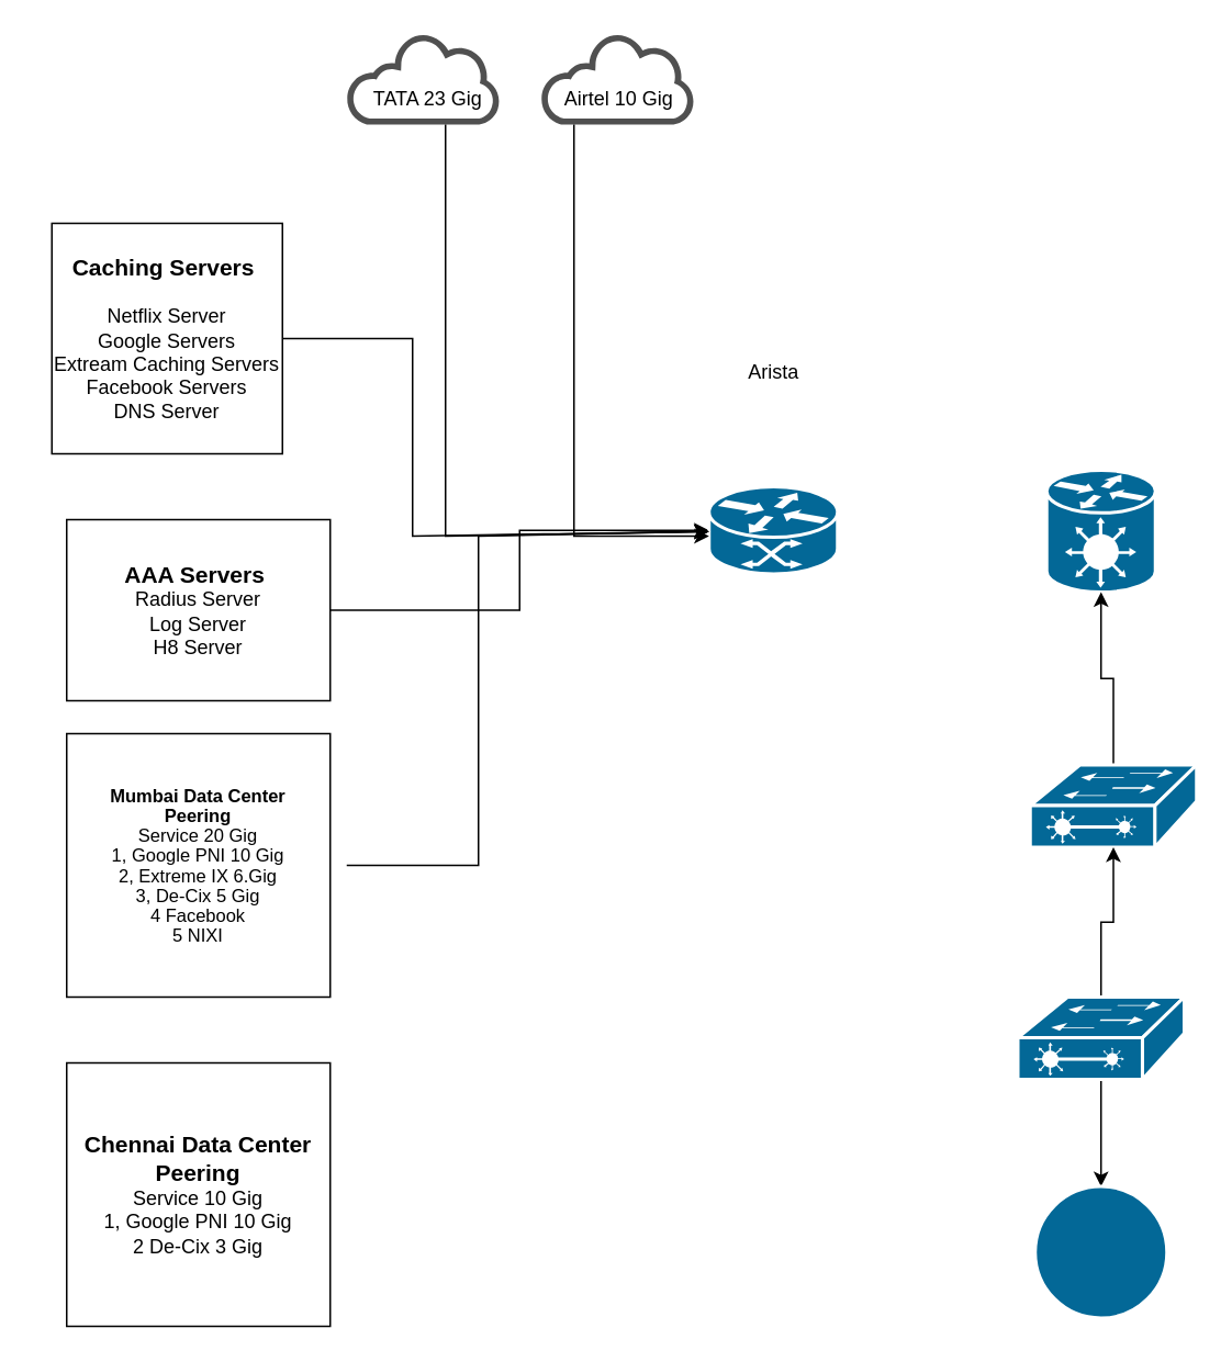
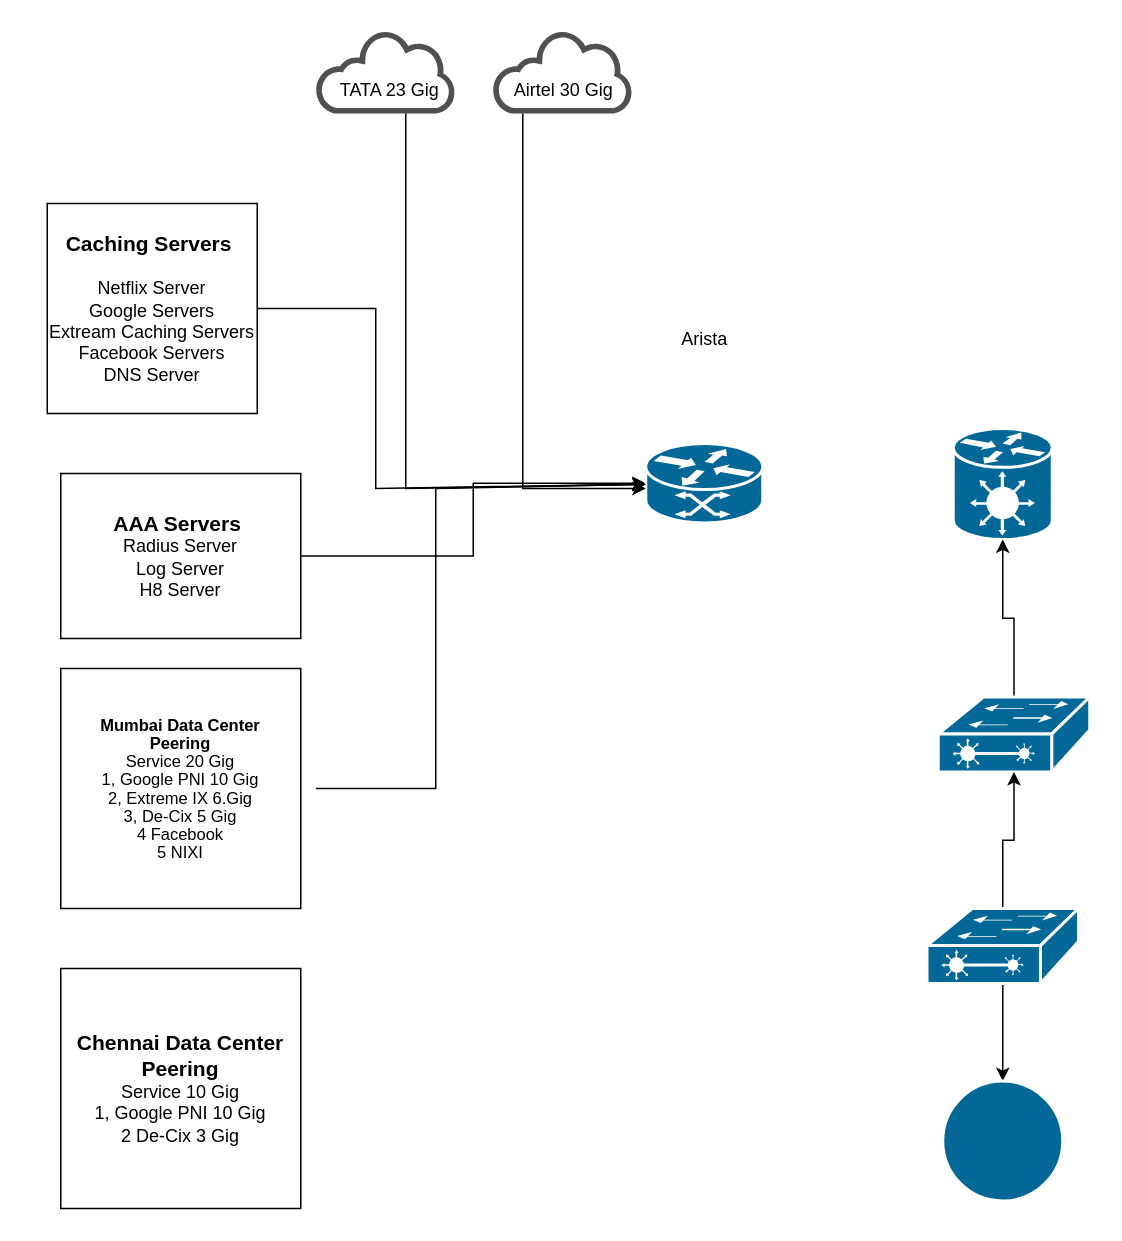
- <mxCell id="5" value="Airtel 10 Gig" style="text;html=1;align=center;verticalAlign=middle;resizable=0;points=[];autosize=1;strokeColor=none;fillColor=none;movable=0;rotatable=0;deletable=0;editable=0;locked=1;connectable=0;" vertex="1" parent="1"><mxGeometry x="330" y="45" width="90" height="30" as="geometry" /></mxCell>
+ <mxCell id="5" value="Airtel 30 Gig" style="text;html=1;align=center;verticalAlign=middle;resizable=0;points=[];autosize=1;strokeColor=none;fillColor=none;movable=0;rotatable=0;deletable=0;editable=0;locked=1;connectable=0;" vertex="1" parent="1"><mxGeometry x="330" y="45" width="90" height="30" as="geometry" /></mxCell>
